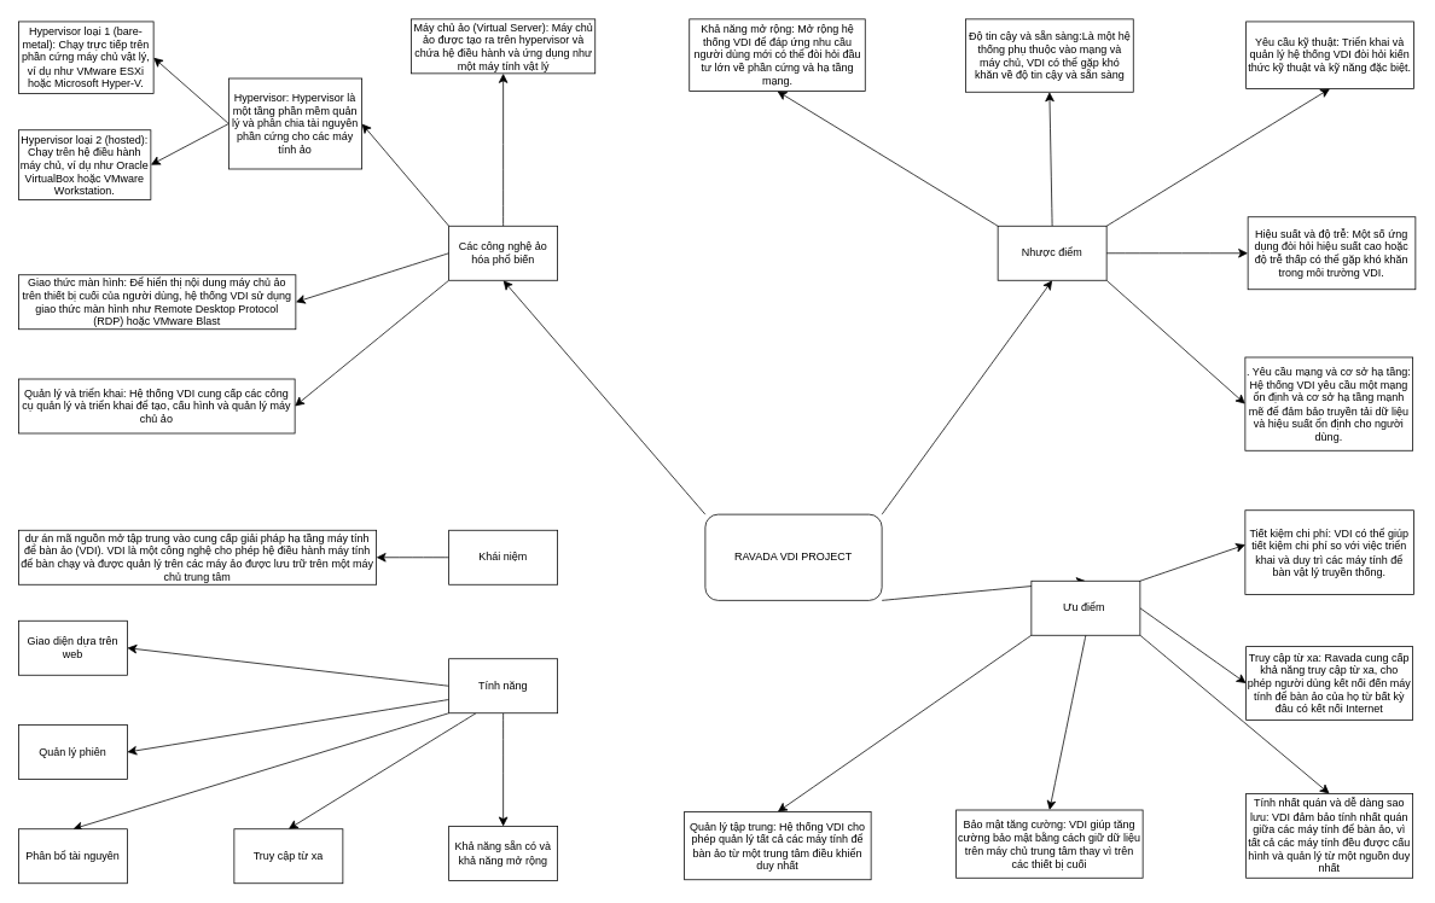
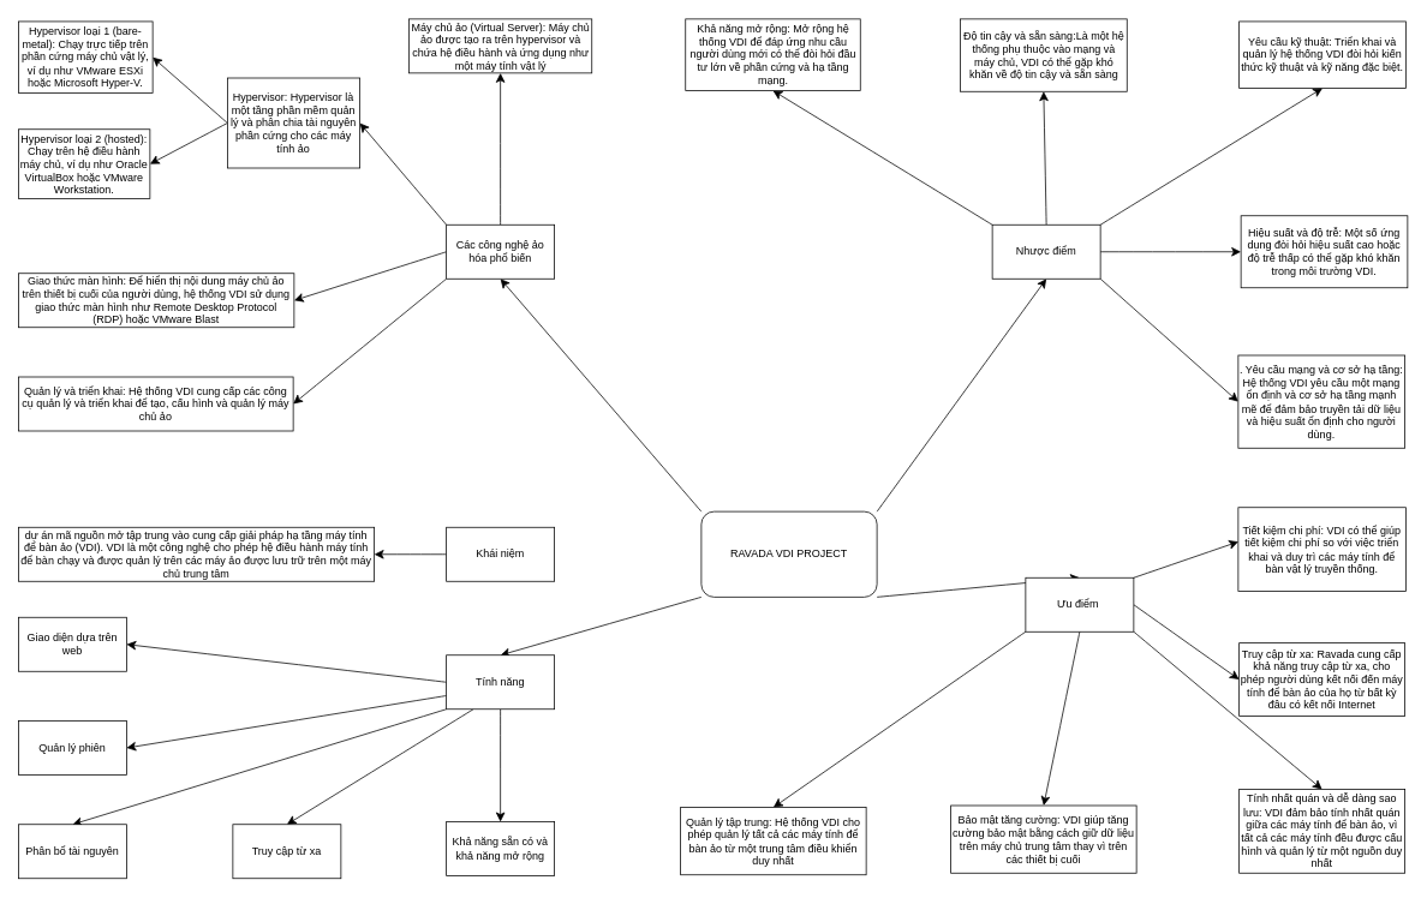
+ <mxCell id="2" style="edgeStyle=none;curved=1;rounded=0;orthogonalLoop=1;jettySize=auto;html=1;exitX=0;exitY=1;exitDx=0;exitDy=0;entryX=0.5;entryY=0;entryDx=0;entryDy=0;fontSize=12;startSize=8;endSize=8;" edge="1" parent="1" source="6" target="15"><mxGeometry relative="1" as="geometry" /></mxCell>
